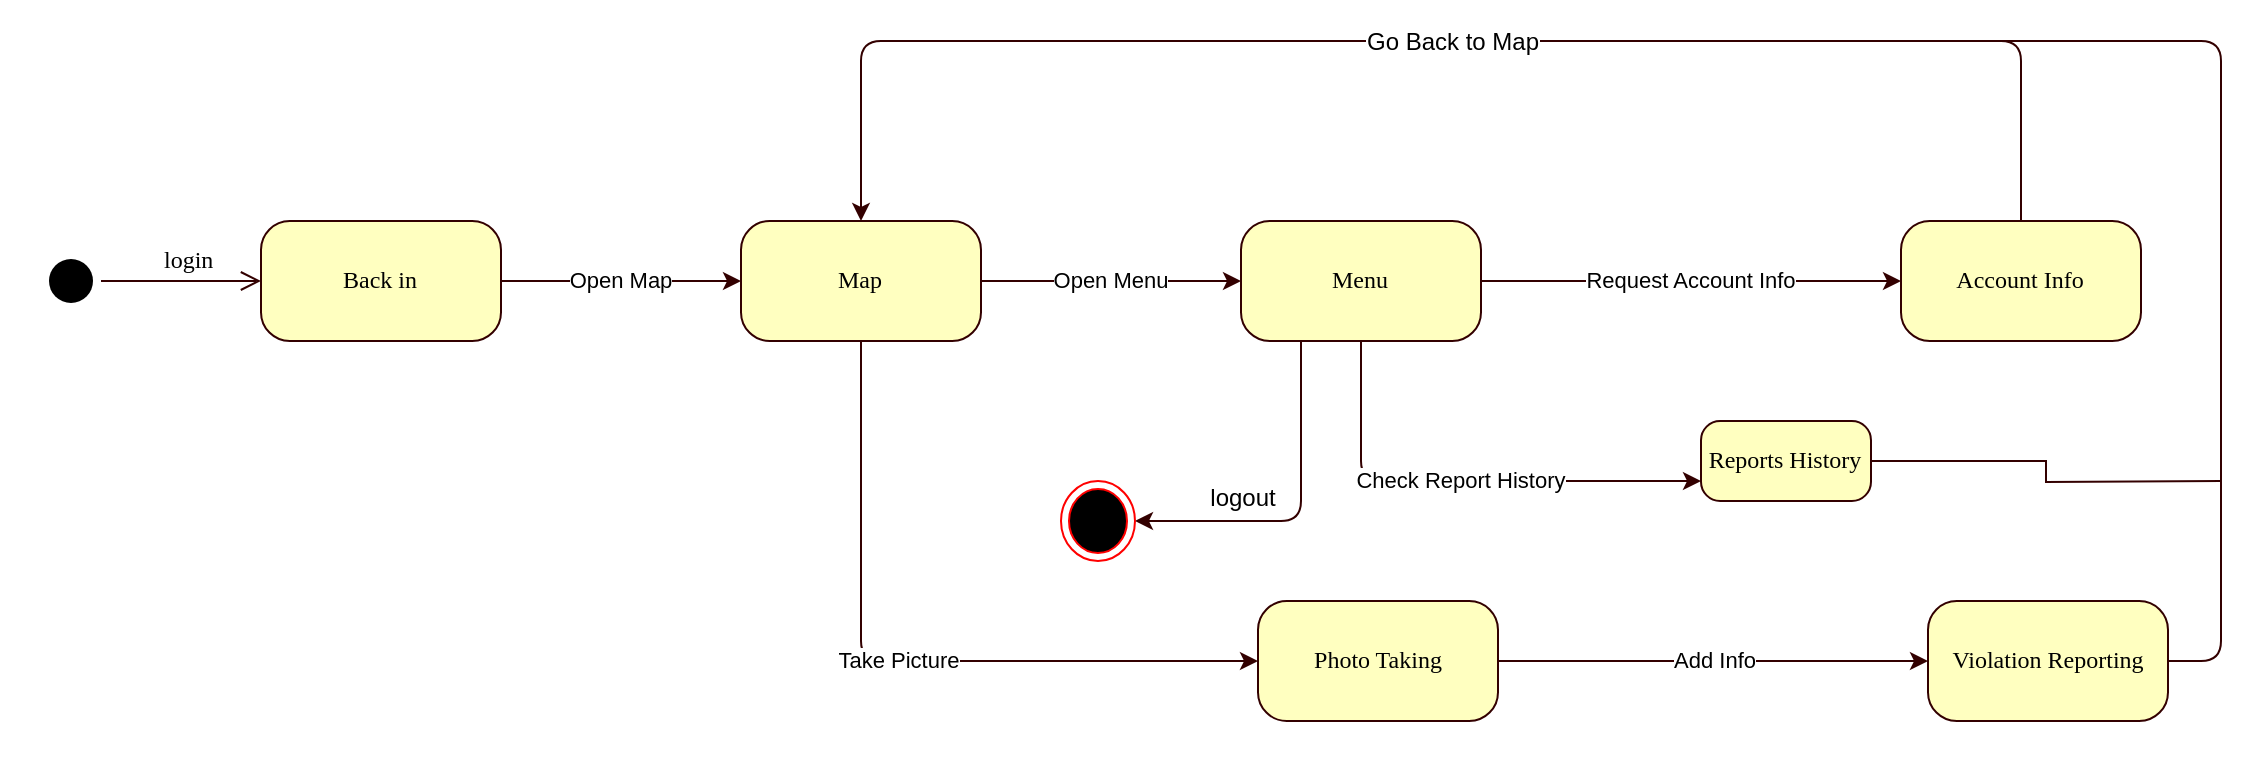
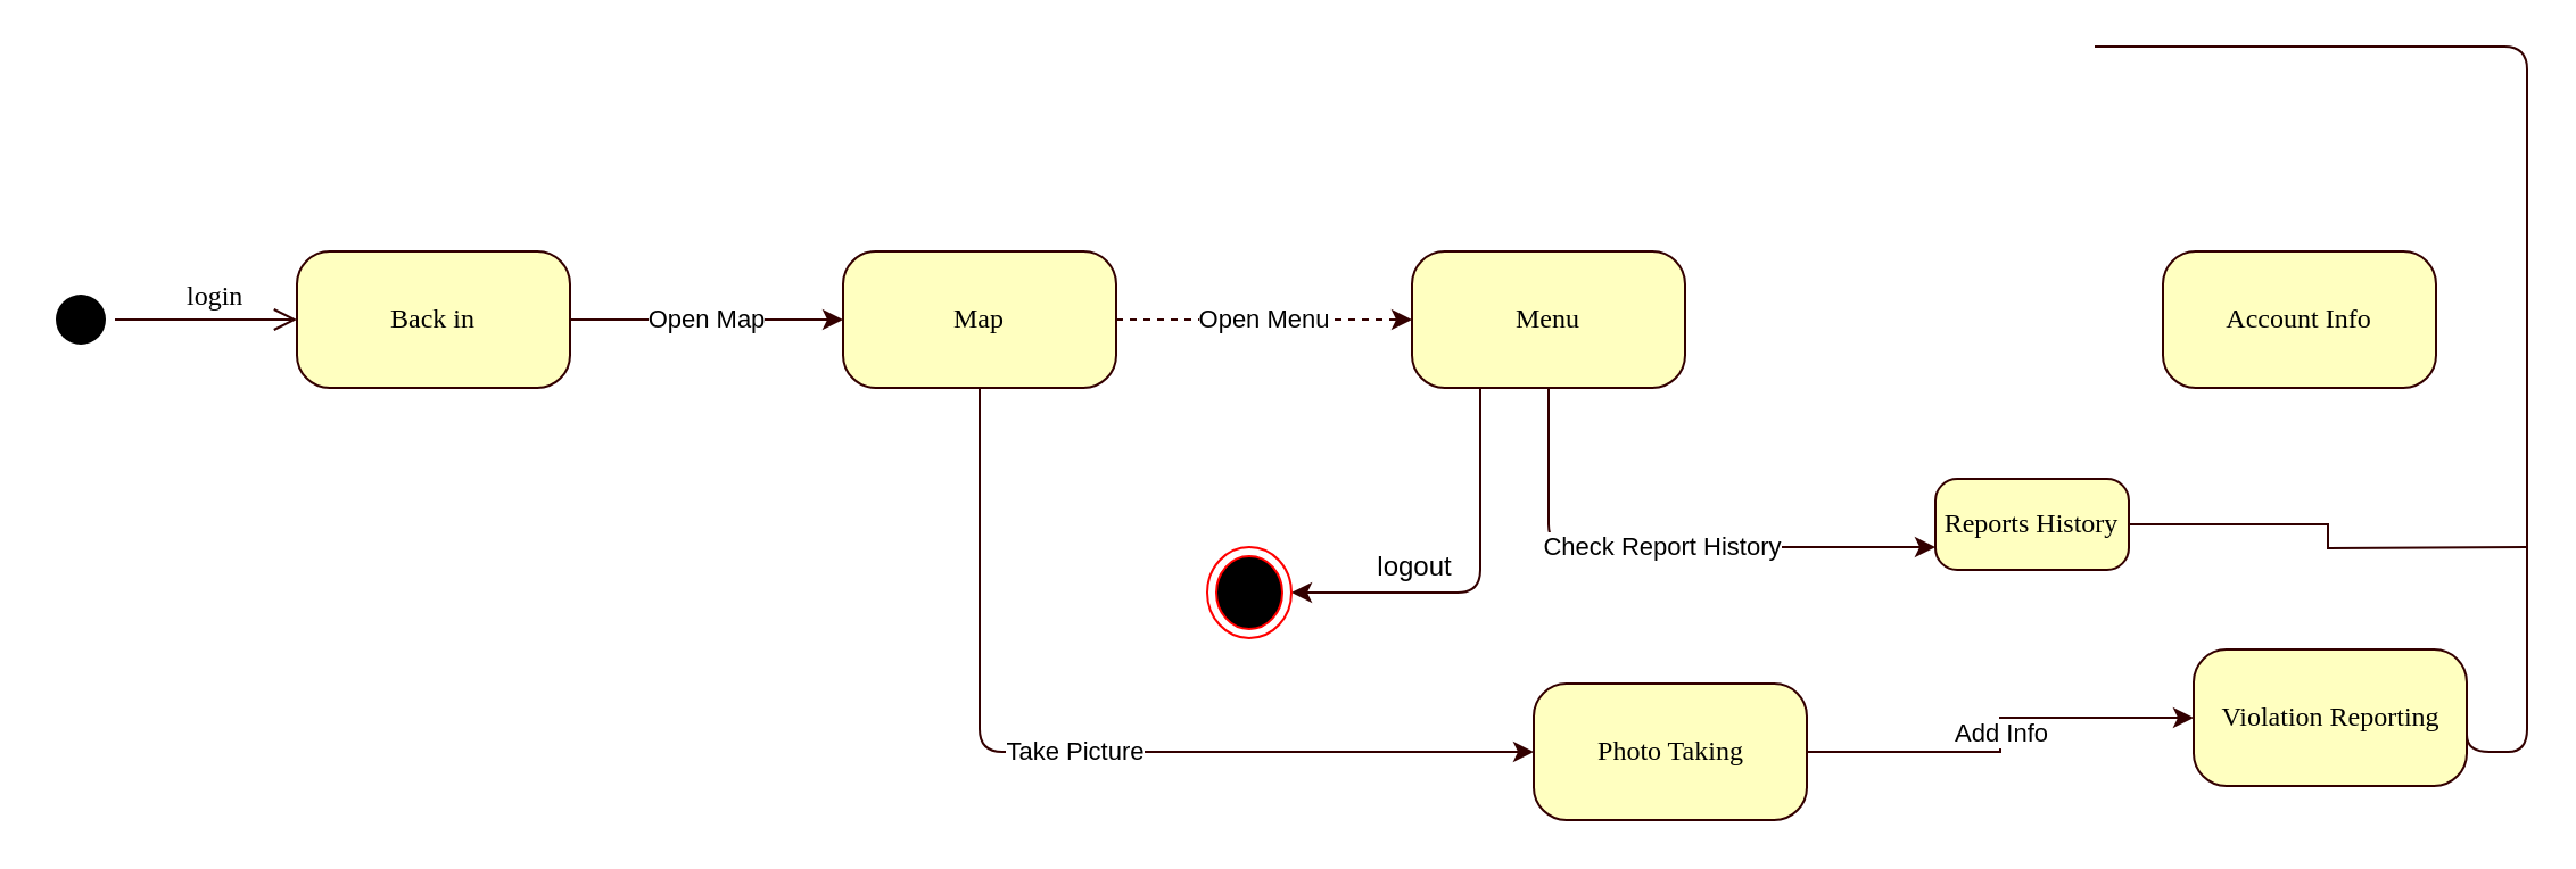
- <mxCell id="15" value="" style="edgeStyle=orthogonalEdgeStyle;rounded=1;orthogonalLoop=1;jettySize=auto;html=1;strokeColor=#330000;entryX=0.5;entryY=0;entryDx=0;entryDy=0;" edge="1" parent="1" source="17" target="9"><mxGeometry relative="1" as="geometry"><mxPoint x="770" y="40" as="targetPoint" /><Array as="points"><mxPoint x="1010" y="20" /><mxPoint x="430" y="20" /></Array></mxGeometry></mxCell>
- <mxCell id="16" value="Go Back to Map" style="text;html=1;resizable=0;points=[];align=center;verticalAlign=middle;labelBackgroundColor=#ffffff;" vertex="1" connectable="0" parent="15"><mxGeometry x="-0.115" y="5" relative="1" as="geometry"><mxPoint x="-38.5" y="-5" as="offset" /></mxGeometry></mxCell>
- <mxCell id="7" value="Open Menu" style="edgeStyle=orthogonalEdgeStyle;rounded=0;orthogonalLoop=1;jettySize=auto;html=1;endArrow=classic;endFill=1;strokeColor=#330000;startArrow=none;startFill=0;" edge="1" parent="1" source="9" target="12"><mxGeometry relative="1" as="geometry" /></mxCell>
+ <mxCell id="7" value="Open Menu" style="edgeStyle=orthogonalEdgeStyle;rounded=0;orthogonalLoop=1;jettySize=auto;html=1;endArrow=classic;endFill=1;strokeColor=#330000;startArrow=none;startFill=0;dashed=1;" edge="1" parent="1" source="9" target="12"><mxGeometry relative="1" as="geometry" /></mxCell>
- <mxCell id="5" value="Request Account Info" style="edgeStyle=orthogonalEdgeStyle;rounded=0;orthogonalLoop=1;jettySize=auto;html=1;strokeColor=#330000;exitX=1;exitY=0.5;exitDx=0;exitDy=0;" edge="1" parent="1" source="12" target="17"><mxGeometry relative="1" as="geometry"><mxPoint x="760" y="160" as="sourcePoint" /></mxGeometry></mxCell>
- <mxCell id="19" value="Photo Taking" style="rounded=1;whiteSpace=wrap;html=1;arcSize=24;fillColor=#ffffc0;strokeColor=#330000;shadow=0;comic=0;labelBackgroundColor=none;fontFamily=Verdana;fontSize=12;fontColor=#000000;align=center;" vertex="1" parent="1"><mxGeometry x="628.5" y="300" width="120" height="60" as="geometry" /></mxCell>
+ <mxCell id="19" value="Photo Taking" style="rounded=1;whiteSpace=wrap;html=1;arcSize=24;fillColor=#ffffc0;strokeColor=#330000;shadow=0;comic=0;labelBackgroundColor=none;fontFamily=Verdana;fontSize=12;fontColor=#000000;align=center;" vertex="1" parent="1"><mxGeometry x="673.5" y="300" width="120" height="60" as="geometry" /></mxCell>
- <mxCell id="21" value="Violation Reporting" style="rounded=1;whiteSpace=wrap;html=1;arcSize=24;fillColor=#ffffc0;strokeColor=#330000;shadow=0;comic=0;labelBackgroundColor=none;fontFamily=Verdana;fontSize=12;fontColor=#000000;align=center;" vertex="1" parent="1"><mxGeometry x="963.5" y="300" width="120" height="60" as="geometry" /></mxCell>
+ <mxCell id="21" value="Violation Reporting" style="rounded=1;whiteSpace=wrap;html=1;arcSize=24;fillColor=#ffffc0;strokeColor=#330000;shadow=0;comic=0;labelBackgroundColor=none;fontFamily=Verdana;fontSize=12;fontColor=#000000;align=center;" vertex="1" parent="1"><mxGeometry x="963.5" y="285" width="120" height="60" as="geometry" /></mxCell>
